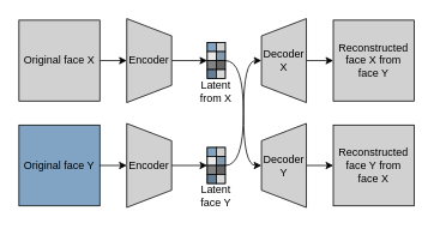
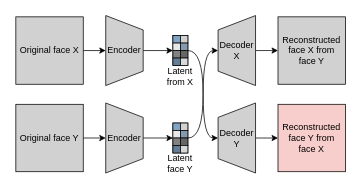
- <mxCell id="39" value="Original face Y" style="whiteSpace=wrap;html=1;aspect=fixed;fillColor=#81a4c4;" vertex="1" parent="1"><mxGeometry x="20" y="138.75" width="90" height="90" as="geometry" /></mxCell>
+ <mxCell id="39" value="Original face Y" style="whiteSpace=wrap;html=1;aspect=fixed;fillColor=#D1D1D1;" vertex="1" parent="1"><mxGeometry x="20" y="138.75" width="90" height="90" as="geometry" /></mxCell>
- <mxCell id="40" value="Reconstructed face Y from&lt;br&gt;face X" style="whiteSpace=wrap;html=1;aspect=fixed;fillColor=#D1D1D1;" vertex="1" parent="1"><mxGeometry x="370" y="138.74" width="90" height="90" as="geometry" /></mxCell>
+ <mxCell id="40" value="Reconstructed face Y from&lt;br&gt;face X" style="whiteSpace=wrap;html=1;aspect=fixed;fillColor=#f8cecc;" vertex="1" parent="1"><mxGeometry x="370" y="138.74" width="90" height="90" as="geometry" /></mxCell>
